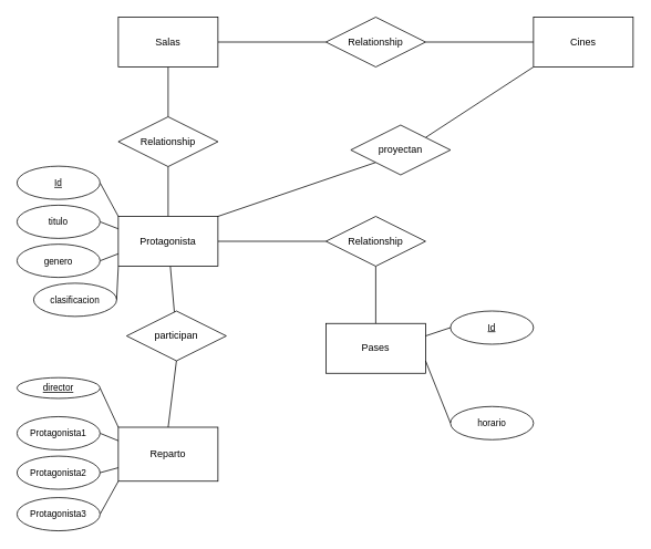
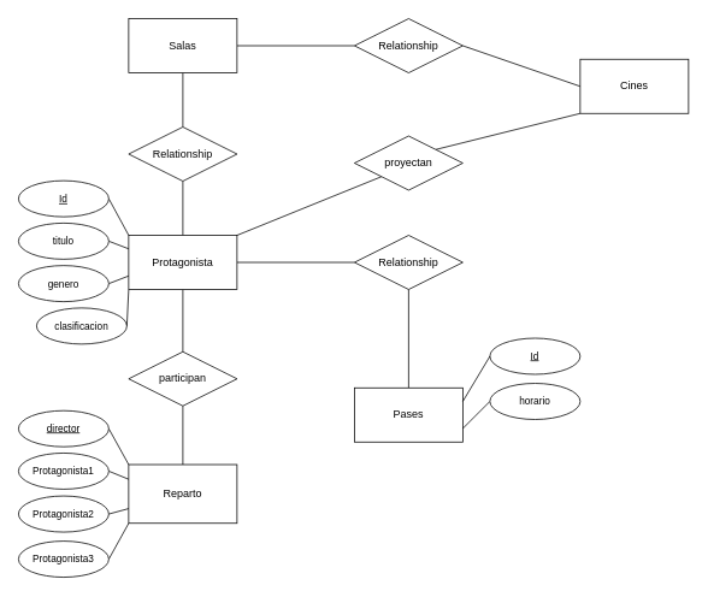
- <mxCell id="8" value="Cines" style="rounded=0;whiteSpace=wrap;html=1;" vertex="1" parent="1"><mxGeometry x="642" y="20" width="120" height="60" as="geometry" /></mxCell>
+ <mxCell id="8" value="Cines" style="rounded=0;whiteSpace=wrap;html=1;" vertex="1" parent="1"><mxGeometry x="642" y="65" width="120" height="60" as="geometry" /></mxCell>
- <mxCell id="18" value="&lt;div&gt;proyectan&lt;/div&gt;" style="shape=rhombus;perimeter=rhombusPerimeter;whiteSpace=wrap;html=1;align=center;" vertex="1" parent="1"><mxGeometry x="422" y="150" width="120" height="60" as="geometry" /></mxCell>
+ <mxCell id="18" value="&lt;div&gt;proyectan&lt;/div&gt;" style="shape=rhombus;perimeter=rhombusPerimeter;whiteSpace=wrap;html=1;align=center;" vertex="1" parent="1"><mxGeometry x="392" y="150" width="120" height="60" as="geometry" /></mxCell>
- <mxCell id="31" value="participan" style="shape=rhombus;perimeter=rhombusPerimeter;whiteSpace=wrap;html=1;align=center;" vertex="1" parent="1"><mxGeometry x="152" y="374" width="120" height="60" as="geometry" /></mxCell>
+ <mxCell id="31" value="participan" style="shape=rhombus;perimeter=rhombusPerimeter;whiteSpace=wrap;html=1;align=center;" vertex="1" parent="1"><mxGeometry x="142" y="389" width="120" height="60" as="geometry" /></mxCell>
- <mxCell id="16" value="Pases" style="rounded=0;whiteSpace=wrap;html=1;" vertex="1" parent="1"><mxGeometry x="392" y="389" width="120" height="60" as="geometry" /></mxCell>
+ <mxCell id="16" value="Pases" style="rounded=0;whiteSpace=wrap;html=1;" vertex="1" parent="1"><mxGeometry x="392" y="429" width="120" height="60" as="geometry" /></mxCell>
- <mxCell id="33" value="director" style="ellipse;whiteSpace=wrap;html=1;align=center;fontStyle=4;fontFamily=Helvetica;fontSize=11;fontColor=default;labelBackgroundColor=default;" vertex="1" parent="1"><mxGeometry x="20" y="454.25" width="100" height="25" as="geometry" /></mxCell>
+ <mxCell id="33" value="director" style="ellipse;whiteSpace=wrap;html=1;align=center;fontStyle=4;fontFamily=Helvetica;fontSize=11;fontColor=default;labelBackgroundColor=default;" vertex="1" parent="1"><mxGeometry x="20" y="454.25" width="100" height="40" as="geometry" /></mxCell>
- <mxCell id="22" value="horario" style="ellipse;whiteSpace=wrap;html=1;align=center;fontFamily=Helvetica;fontSize=11;fontColor=default;labelBackgroundColor=default;" vertex="1" parent="1"><mxGeometry x="542" y="489" width="100" height="40" as="geometry" /></mxCell>
+ <mxCell id="22" value="horario" style="ellipse;whiteSpace=wrap;html=1;align=center;fontFamily=Helvetica;fontSize=11;fontColor=default;labelBackgroundColor=default;" vertex="1" parent="1"><mxGeometry x="542" y="424" width="100" height="40" as="geometry" /></mxCell>
